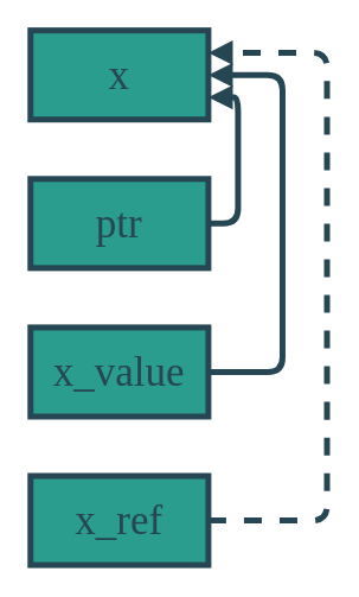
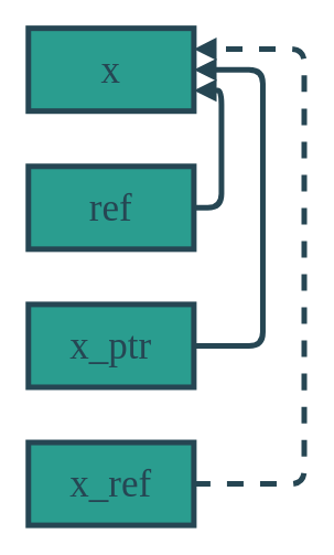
- <mxCell id="4" value="ptr" style="rounded=0;whiteSpace=wrap;html=1;shadow=0;strokeColor=#264653;strokeWidth=4;fontFamily=Ubuntu;fontSize=28;fontColor=#264653;fillColor=#2a9d8f;" vertex="1" parent="1"><mxGeometry x="20" y="120" width="120" height="60" as="geometry" /></mxCell>
+ <mxCell id="4" value="ref" style="rounded=0;whiteSpace=wrap;html=1;shadow=0;strokeColor=#264653;strokeWidth=4;fontFamily=Ubuntu;fontSize=28;fontColor=#264653;fillColor=#2a9d8f;" vertex="1" parent="1"><mxGeometry x="20" y="120" width="120" height="60" as="geometry" /></mxCell>
- <mxCell id="6" value="x_value" style="rounded=0;whiteSpace=wrap;html=1;shadow=0;strokeColor=#264653;strokeWidth=4;fontFamily=Ubuntu;fontSize=28;fontColor=#264653;fillColor=#2a9d8f;" vertex="1" parent="1"><mxGeometry x="20" y="220" width="120" height="60" as="geometry" /></mxCell>
+ <mxCell id="6" value="x_ptr" style="rounded=0;whiteSpace=wrap;html=1;shadow=0;strokeColor=#264653;strokeWidth=4;fontFamily=Ubuntu;fontSize=28;fontColor=#264653;fillColor=#2a9d8f;" vertex="1" parent="1"><mxGeometry x="20" y="220" width="120" height="60" as="geometry" /></mxCell>
